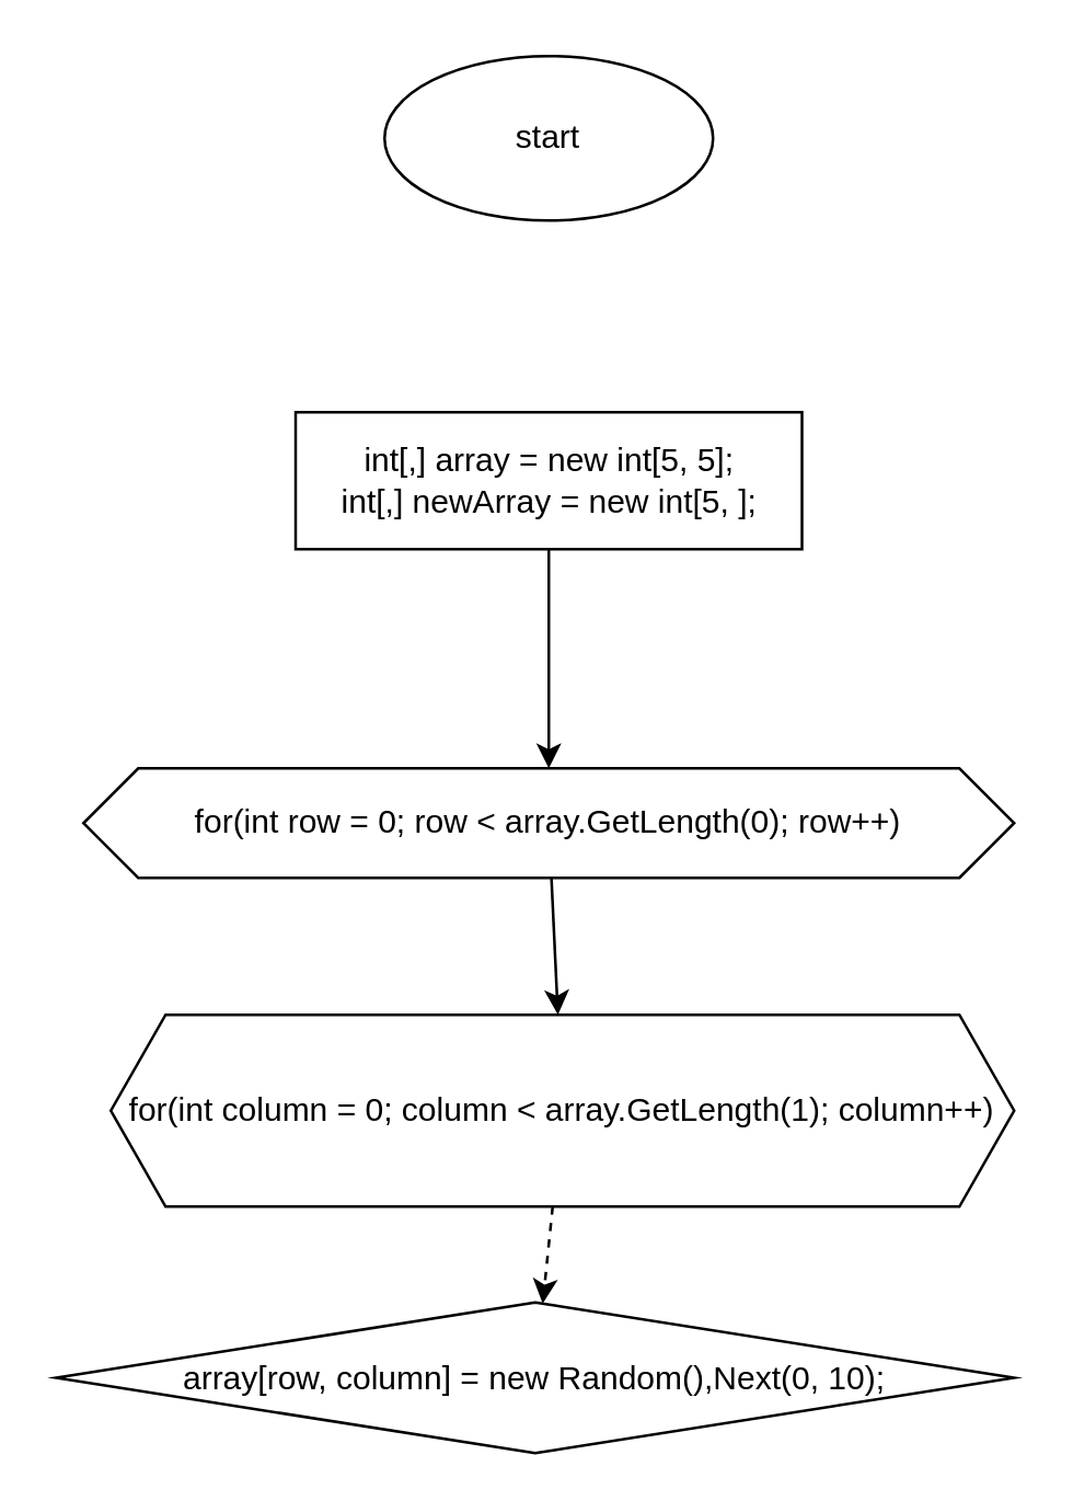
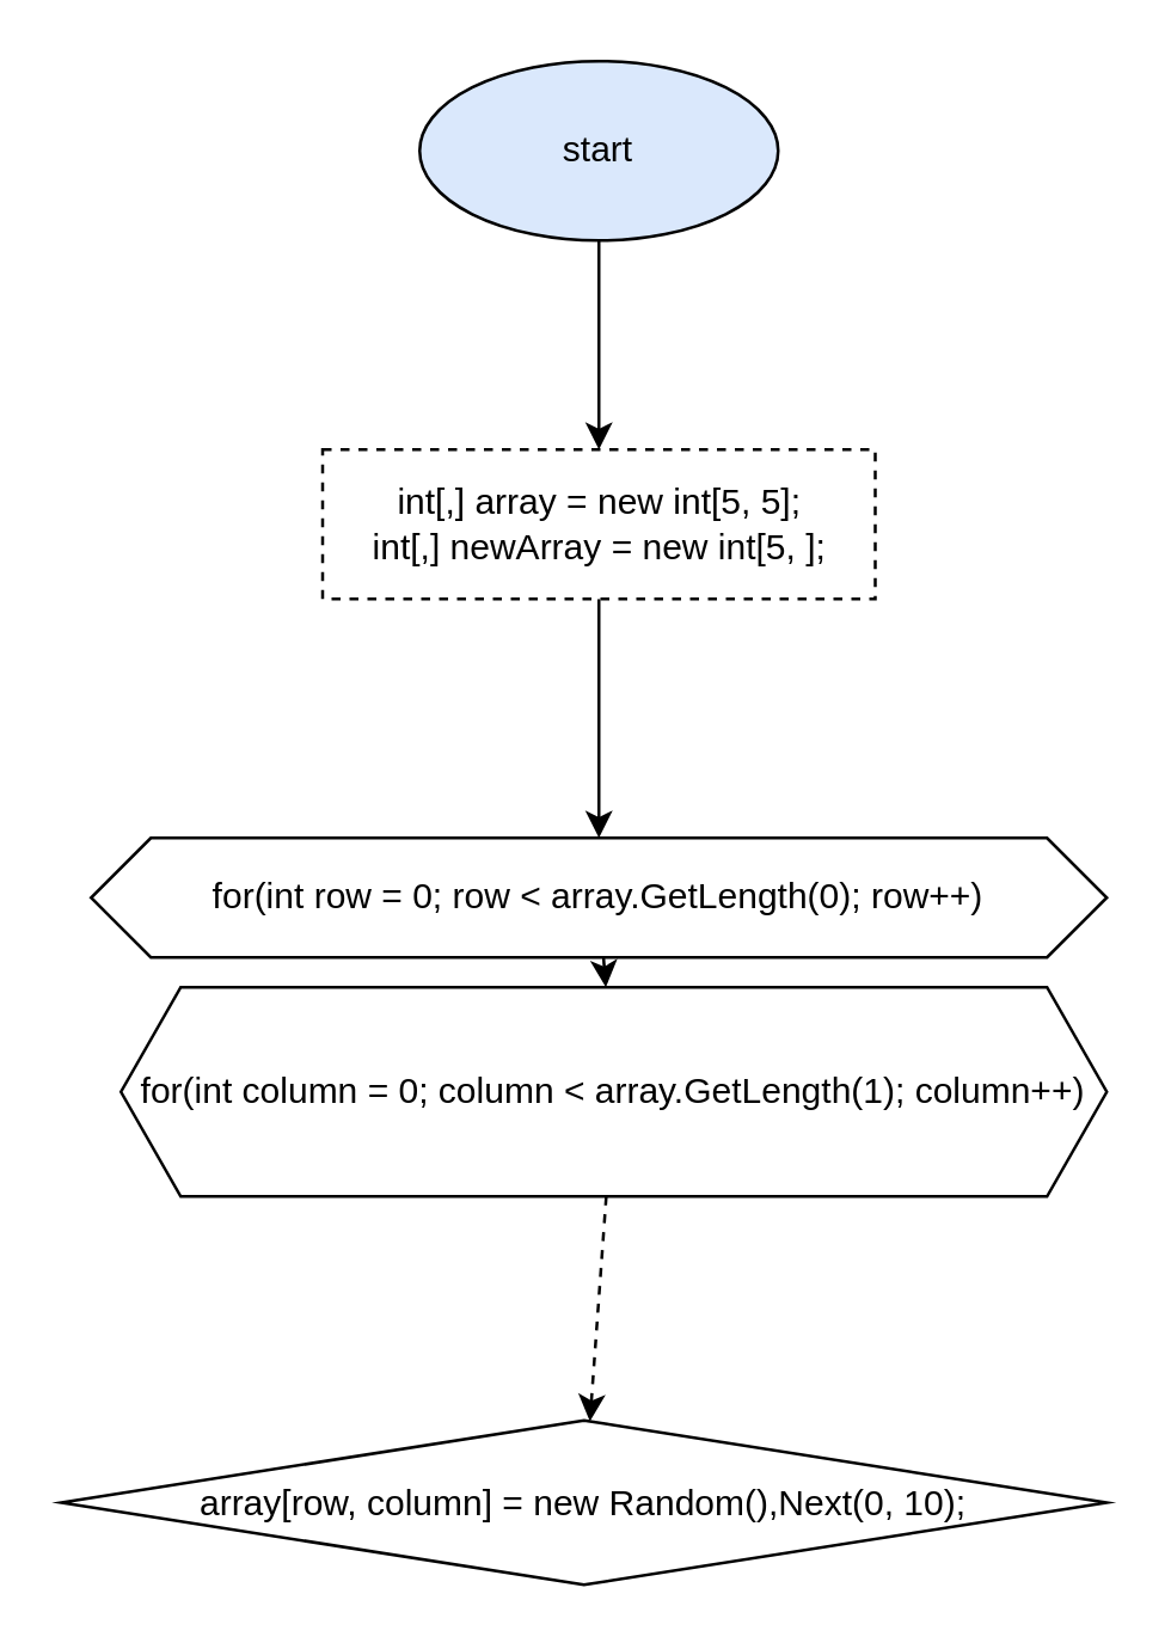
- <mxCell id="3" value="start" style="ellipse;whiteSpace=wrap;html=1;" parent="1" vertex="1"><mxGeometry x="140" y="20" width="120" height="60" as="geometry" /></mxCell>
+ <mxCell id="3" value="start" style="ellipse;whiteSpace=wrap;html=1;fillColor=#dae8fc;" parent="1" vertex="1"><mxGeometry x="140" y="20" width="120" height="60" as="geometry" /></mxCell>
+ <mxCell id="2" value="" style="edgeStyle=none;html=1;" parent="1" source="3" target="5" edge="1"><mxGeometry relative="1" as="geometry" /></mxCell>
- <mxCell id="5" value="int[,] array = new int[5, 5];&lt;br&gt;int[,] newArray = new int[5, ];" style="whiteSpace=wrap;html=1;" parent="1" vertex="1"><mxGeometry x="107.5" y="150" width="185" height="50" as="geometry" /></mxCell>
+ <mxCell id="5" value="int[,] array = new int[5, 5];&lt;br&gt;int[,] newArray = new int[5, ];" style="whiteSpace=wrap;html=1;dashed=1;" parent="1" vertex="1"><mxGeometry x="107.5" y="150" width="185" height="50" as="geometry" /></mxCell>
- <mxCell id="9" value="for(int column = 0; column &amp;lt; array.GetLength(1); column++)" style="shape=hexagon;perimeter=hexagonPerimeter2;whiteSpace=wrap;html=1;fixedSize=1;" parent="1" vertex="1"><mxGeometry x="40" y="370" width="330" height="70" as="geometry" /></mxCell>
+ <mxCell id="9" value="for(int column = 0; column &amp;lt; array.GetLength(1); column++)" style="shape=hexagon;perimeter=hexagonPerimeter2;whiteSpace=wrap;html=1;fixedSize=1;" parent="1" vertex="1"><mxGeometry x="40" y="330" width="330" height="70" as="geometry" /></mxCell>
